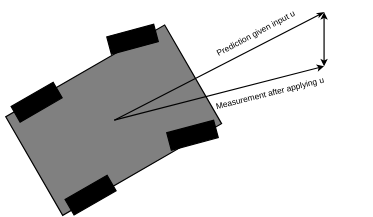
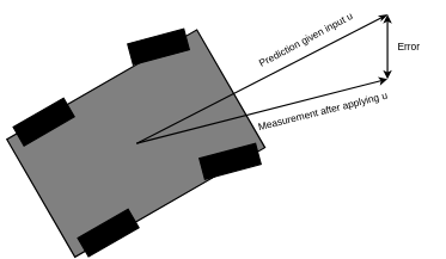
+ <mxCell id="9" value="&lt;font style=&quot;font-size: 14px;&quot;&gt;Error&lt;/font&gt;" style="text;html=1;strokeColor=none;fillColor=none;align=center;verticalAlign=middle;whiteSpace=wrap;rounded=0;strokeWidth=2;" parent="1" vertex="1"><mxGeometry x="540" y="50" width="60" height="30" as="geometry" /></mxCell>
